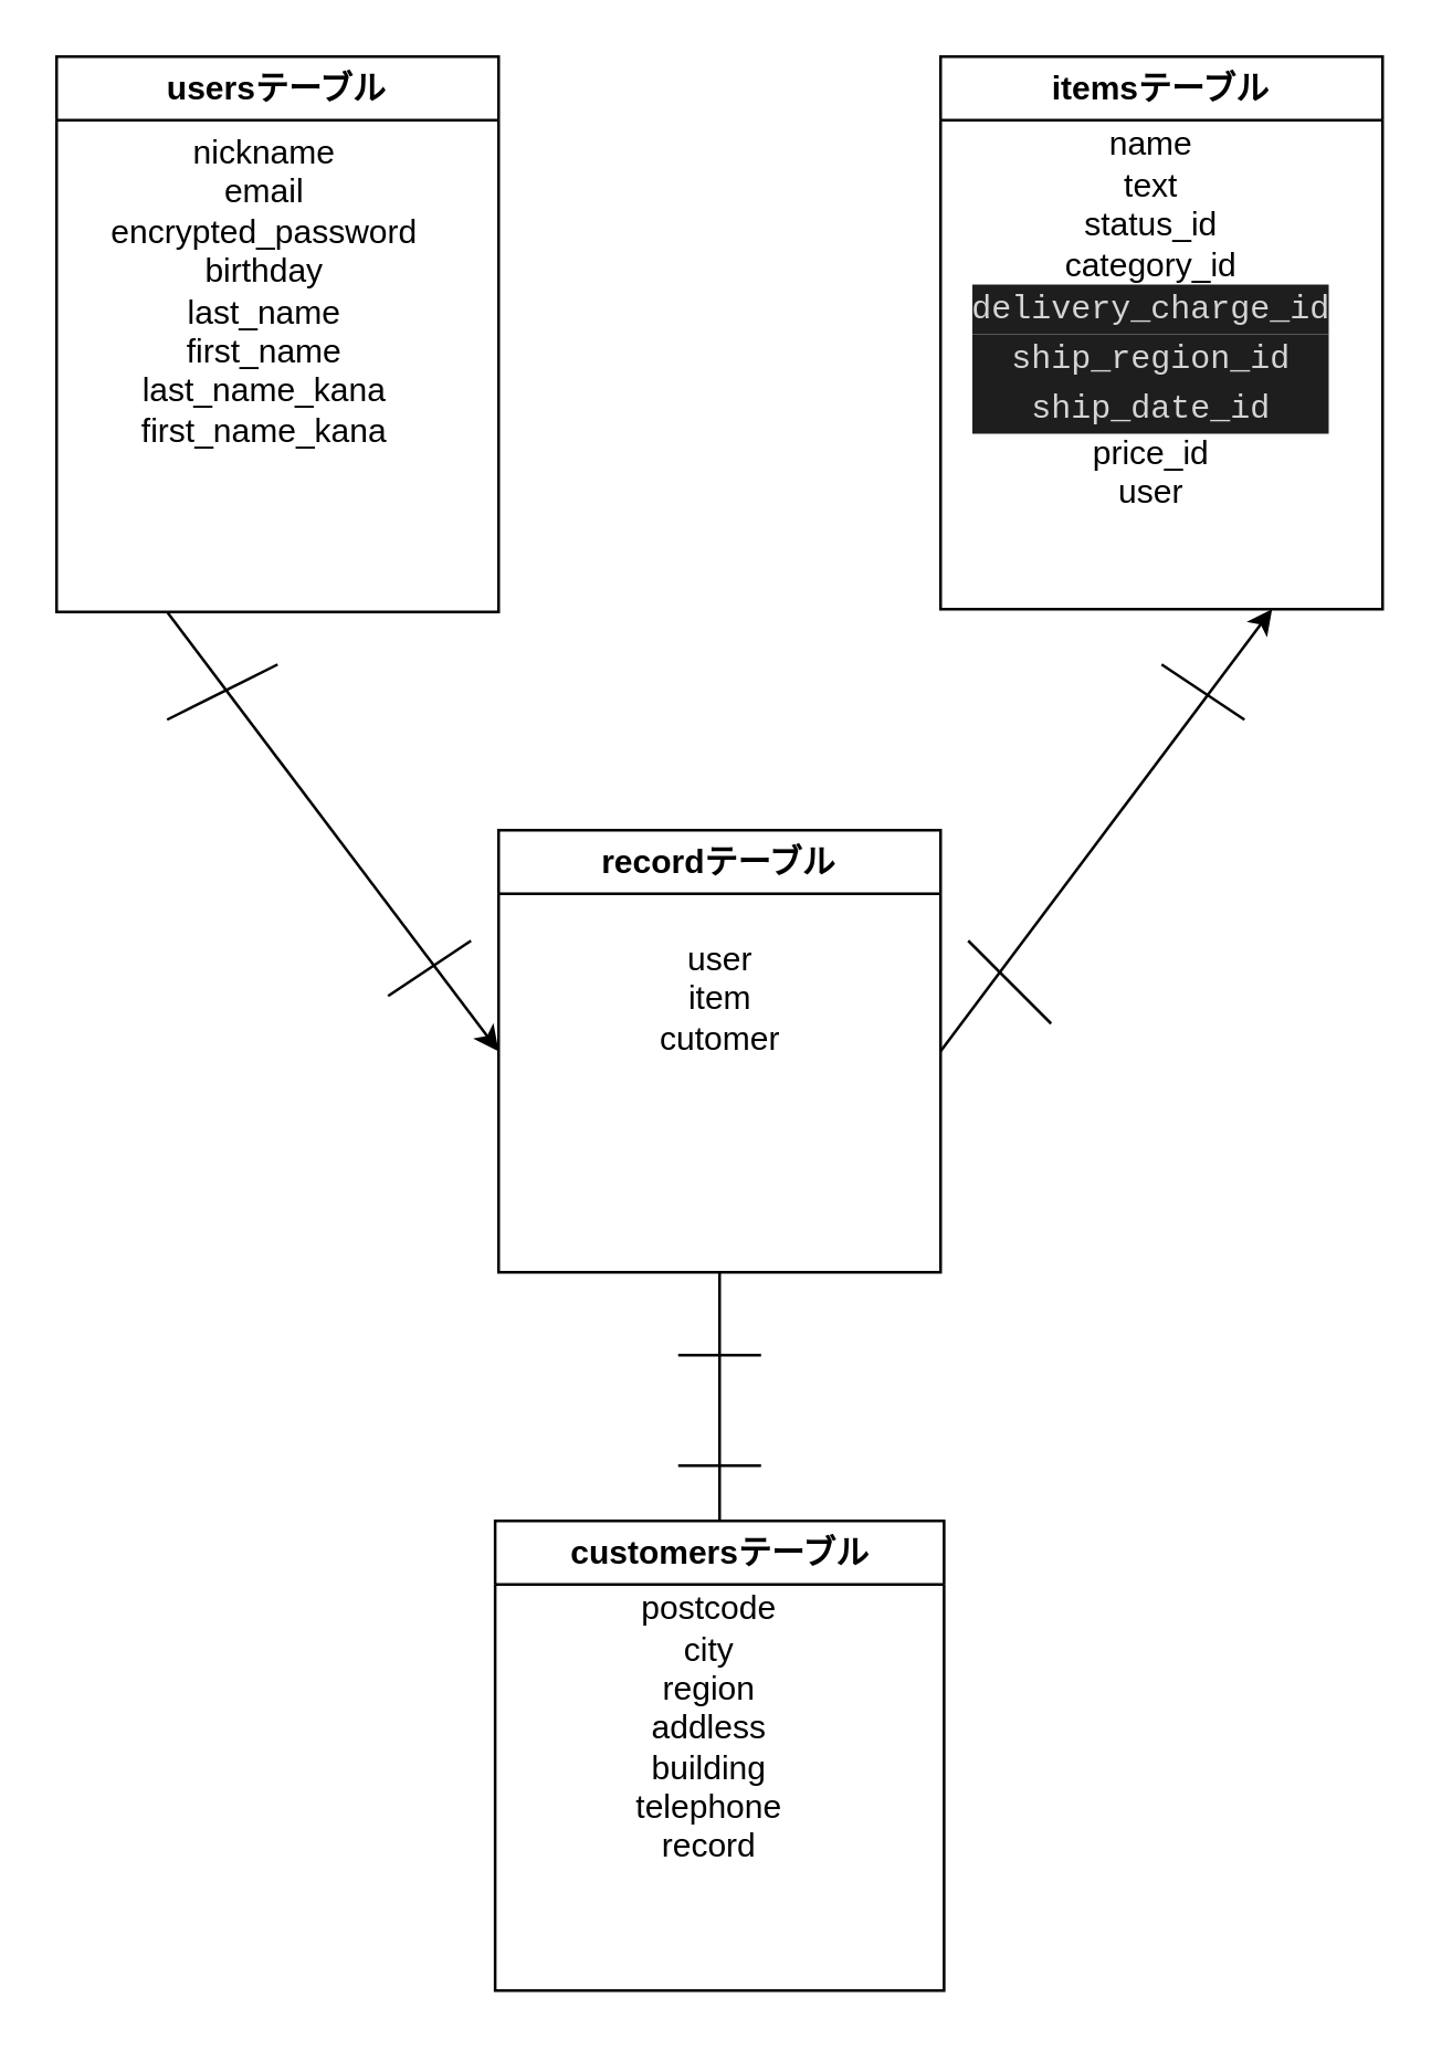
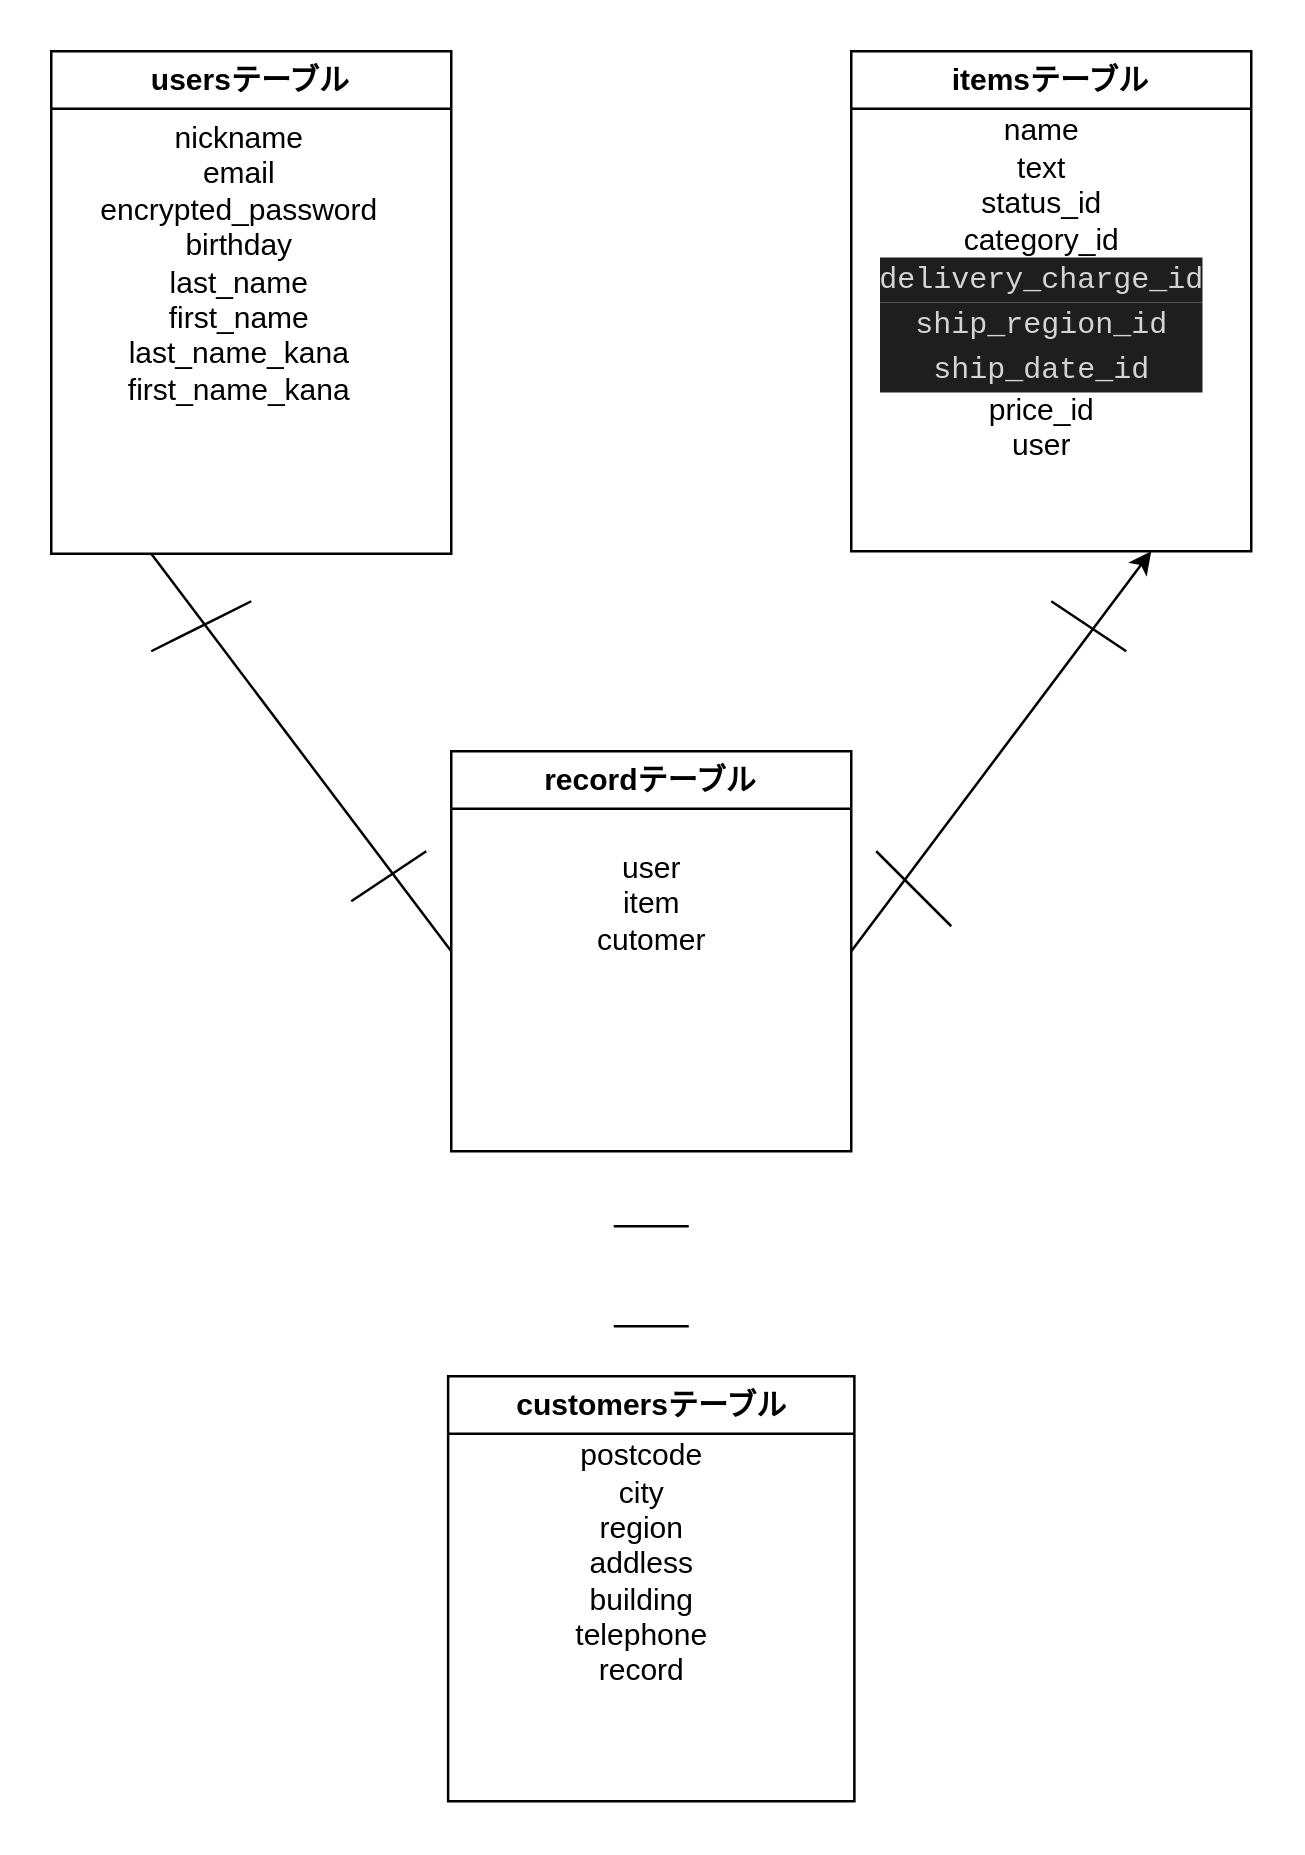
- <mxCell id="2" style="edgeStyle=none;html=1;exitX=0.25;exitY=1;exitDx=0;exitDy=0;entryX=0;entryY=0.5;entryDx=0;entryDy=0;" parent="1" source="3" target="7" edge="1"><mxGeometry relative="1" as="geometry" /></mxCell>
+ <mxCell id="2" style="edgeStyle=none;html=1;exitX=0.25;exitY=1;exitDx=0;exitDy=0;entryX=0;entryY=0.5;entryDx=0;entryDy=0;endArrow=none;" parent="1" source="3" target="7" edge="1"><mxGeometry relative="1" as="geometry" /></mxCell>
- <mxCell id="18" value="" style="endArrow=none;html=1;elbow=vertical;entryX=0.5;entryY=1;entryDx=0;entryDy=0;exitX=0.5;exitY=0;exitDx=0;exitDy=0;" parent="1" source="10" target="7" edge="1"><mxGeometry width="50" height="50" relative="1" as="geometry"><mxPoint x="260" y="540" as="sourcePoint" /><mxPoint x="310" y="390" as="targetPoint" /></mxGeometry></mxCell>
